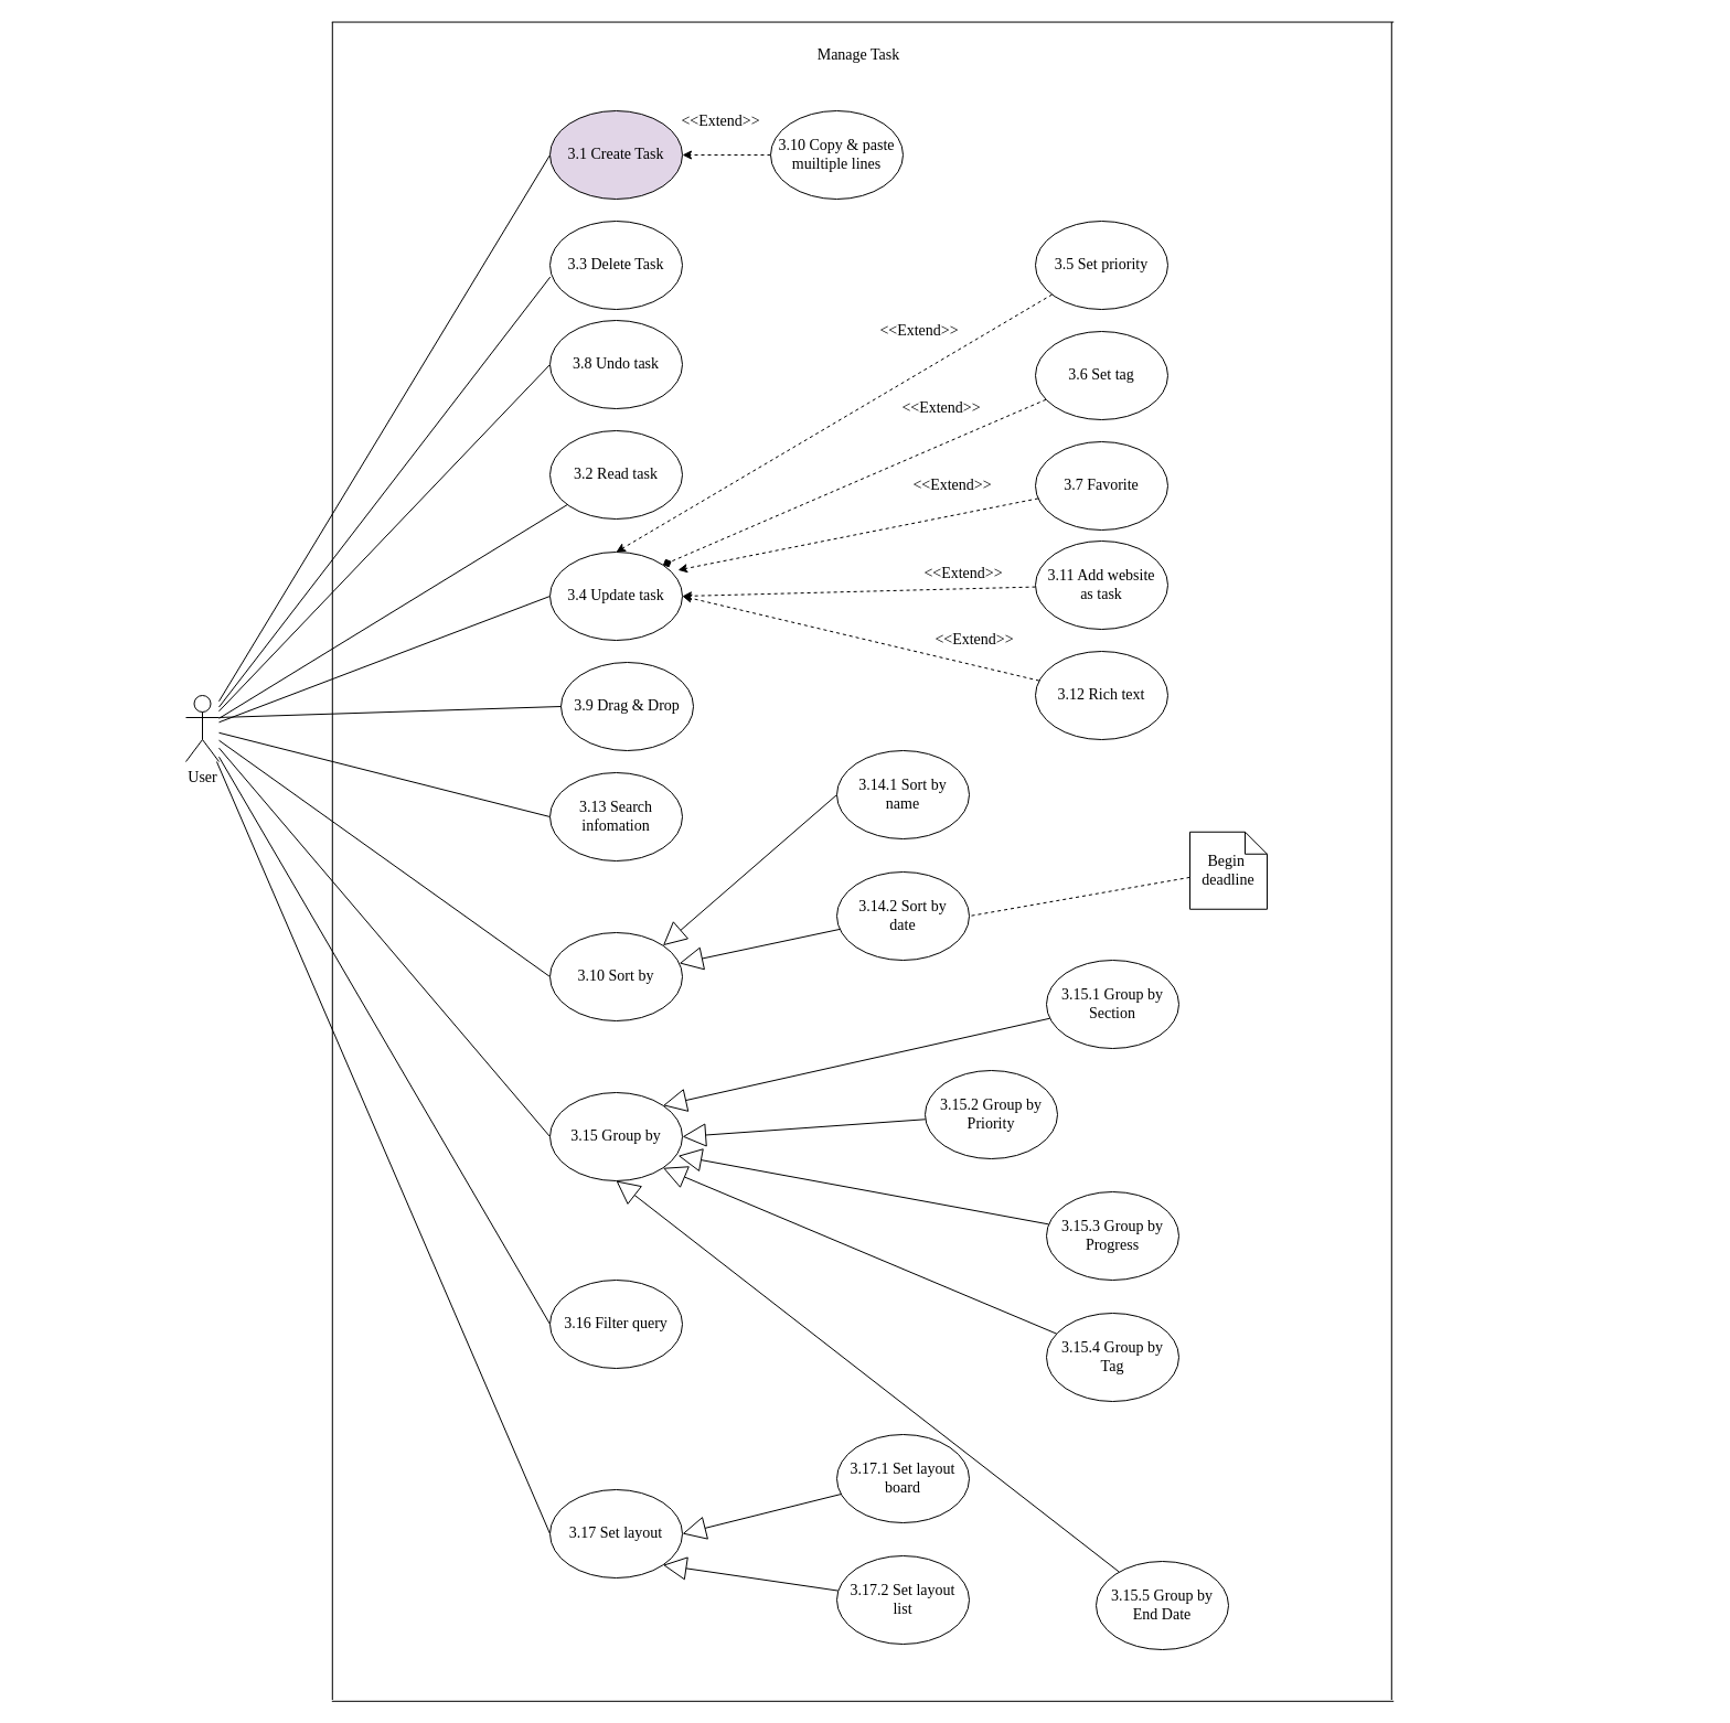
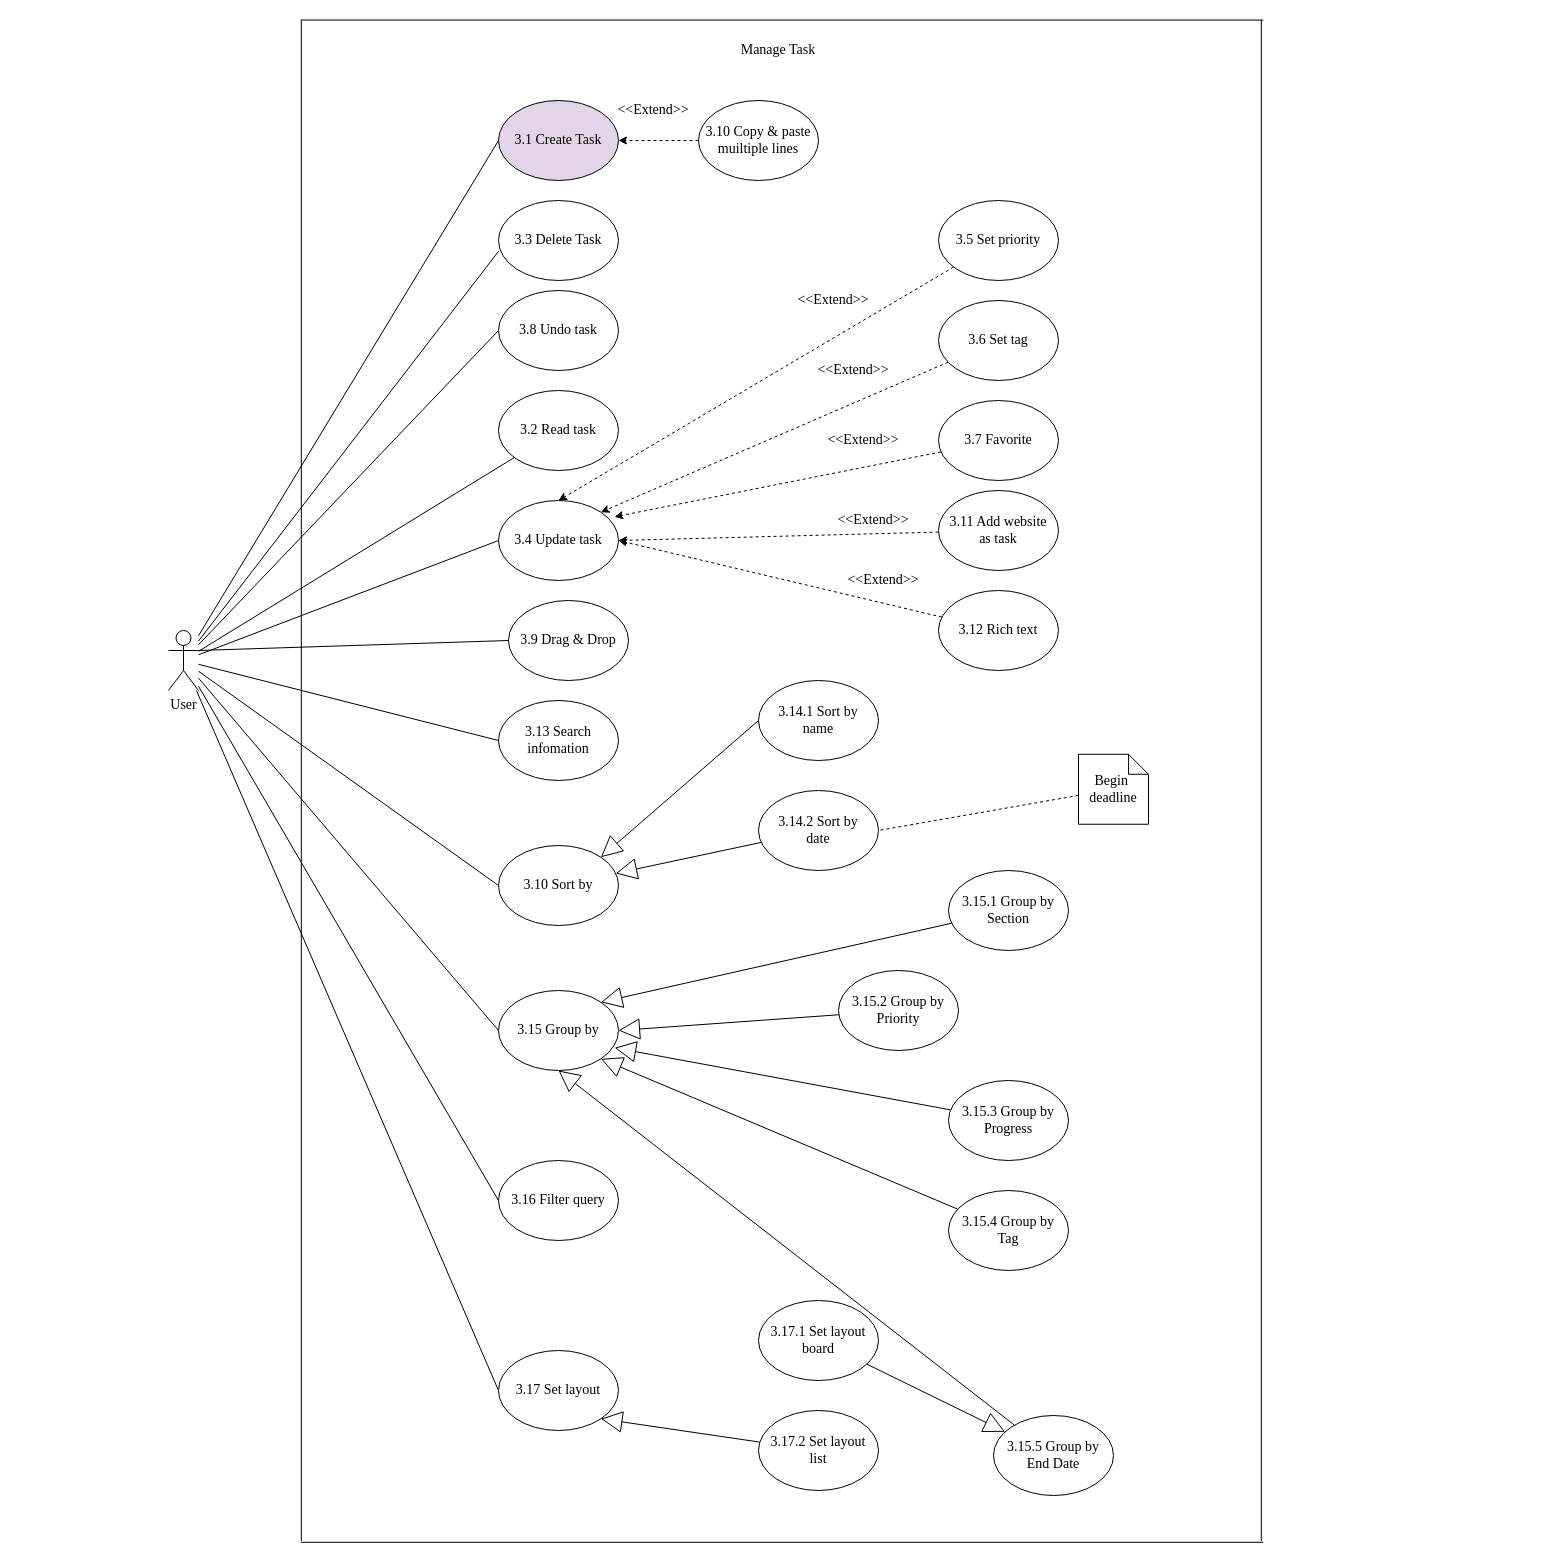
- <mxCell id="14" style="edgeStyle=none;rounded=0;orthogonalLoop=1;jettySize=auto;html=1;entryX=1;entryY=0;entryDx=0;entryDy=0;dashed=1;endArrow=diamond;endFill=1;fontSize=14;fontFamily=Verdana;" parent="1" source="15" target="64" edge="1"><mxGeometry relative="1" as="geometry"><mxPoint x="885.9" y="280.75" as="targetPoint" /></mxGeometry></mxCell>
+ <mxCell id="14" style="edgeStyle=none;rounded=0;orthogonalLoop=1;jettySize=auto;html=1;entryX=1;entryY=0;entryDx=0;entryDy=0;dashed=1;endArrow=classic;endFill=1;fontSize=14;fontFamily=Verdana;" parent="1" source="15" target="64" edge="1"><mxGeometry relative="1" as="geometry"><mxPoint x="885.9" y="280.75" as="targetPoint" /></mxGeometry></mxCell>
- <mxCell id="43" style="edgeStyle=none;rounded=0;orthogonalLoop=1;jettySize=auto;html=1;entryX=1;entryY=0.5;entryDx=0;entryDy=0;endArrow=block;endFill=0;endSize=19;fontSize=14;fontFamily=Verdana;" parent="1" source="44" target="42" edge="1"><mxGeometry relative="1" as="geometry" /></mxCell>
+ <mxCell id="43" style="edgeStyle=none;rounded=0;orthogonalLoop=1;jettySize=auto;html=1;endArrow=block;endFill=0;endSize=19;fontSize=14;fontFamily=Verdana;" parent="1" source="44" target="50" edge="1"><mxGeometry relative="1" as="geometry" /></mxCell>
